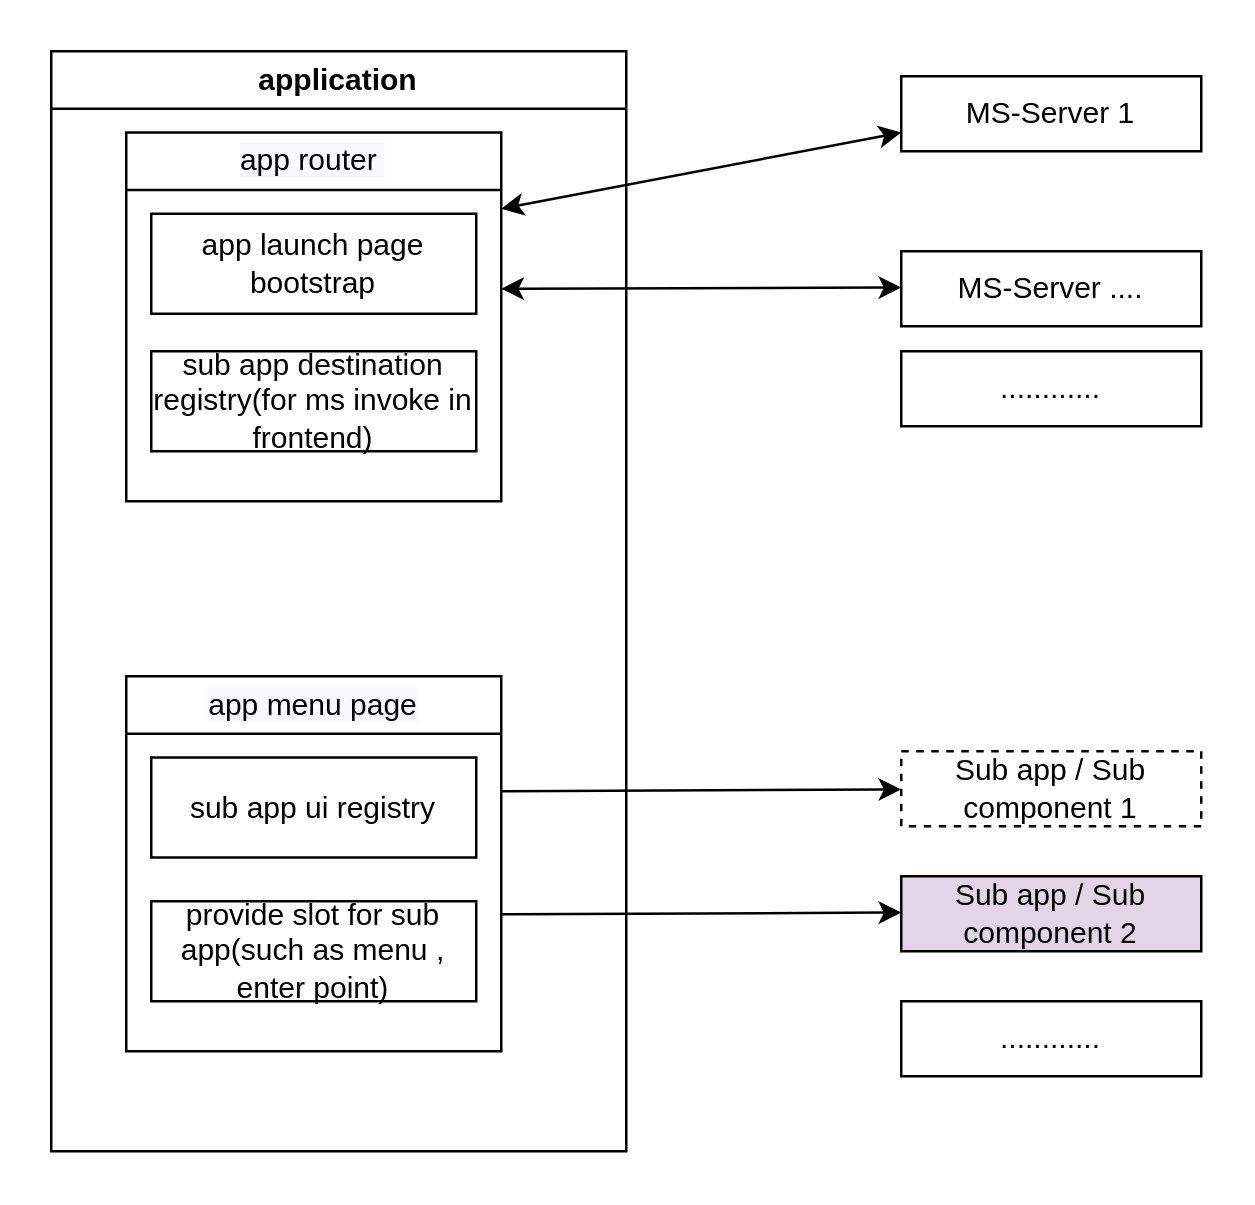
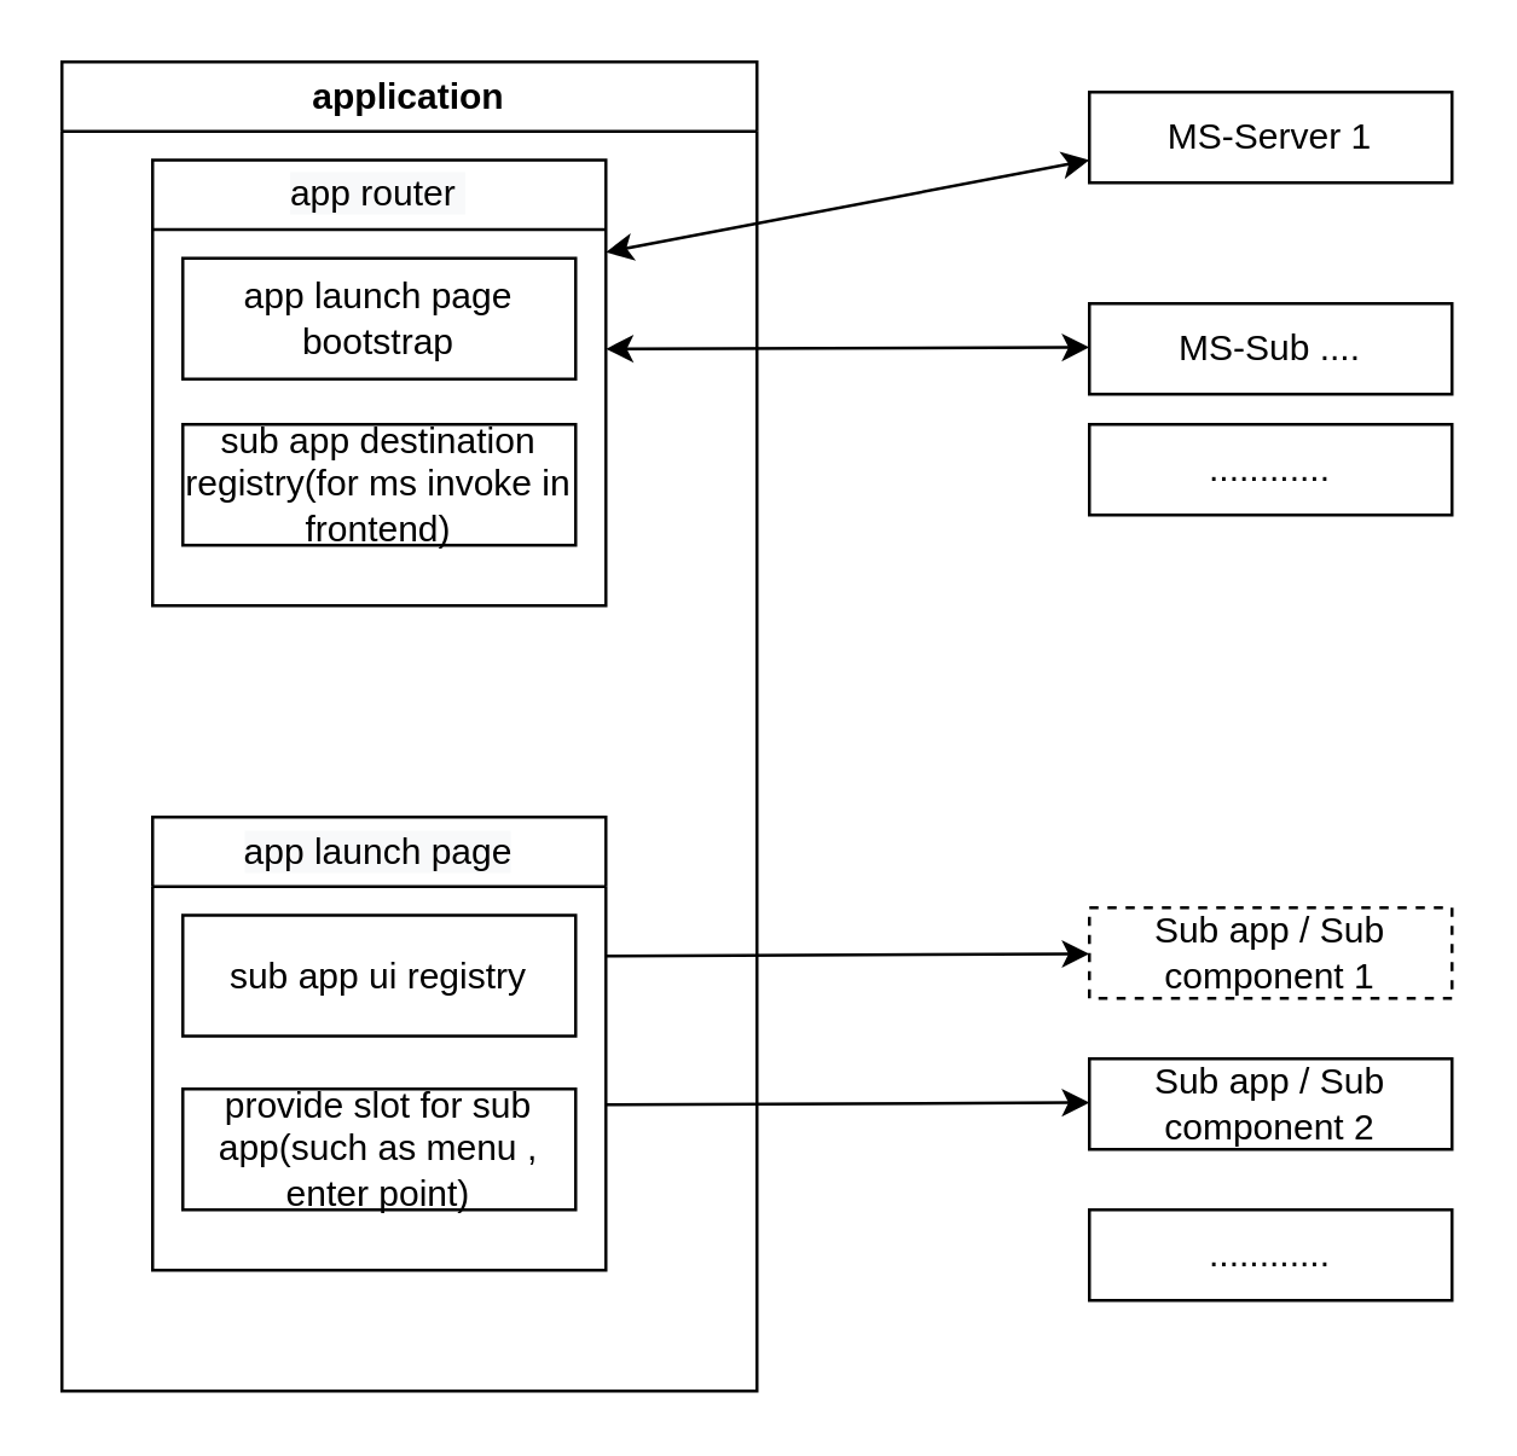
- <mxCell id="11" value="MS-Server ...." style="rounded=0;whiteSpace=wrap;html=1;" vertex="1" parent="1"><mxGeometry x="360" y="100" width="120" height="30" as="geometry" /></mxCell>
+ <mxCell id="11" value="MS-Sub ...." style="rounded=0;whiteSpace=wrap;html=1;" vertex="1" parent="1"><mxGeometry x="360" y="100" width="120" height="30" as="geometry" /></mxCell>
- <mxCell id="6" value="&lt;span style=&quot;color: rgb(0 , 0 , 0) ; font-family: &amp;#34;helvetica&amp;#34; ; font-size: 12px ; font-style: normal ; font-weight: 400 ; letter-spacing: normal ; text-align: center ; text-indent: 0px ; text-transform: none ; word-spacing: 0px ; background-color: rgb(248 , 249 , 250) ; display: inline ; float: none&quot;&gt;app menu page&lt;/span&gt;" style="swimlane;html=1;fillColor=#ffffff;whiteSpace=wrap" vertex="1" parent="2"><mxGeometry x="30" y="250" width="150" height="150" as="geometry"><mxRectangle x="30" y="130" width="120" height="23" as="alternateBounds" /></mxGeometry></mxCell>
+ <mxCell id="6" value="&lt;span style=&quot;color: rgb(0 , 0 , 0) ; font-family: &amp;#34;helvetica&amp;#34; ; font-size: 12px ; font-style: normal ; font-weight: 400 ; letter-spacing: normal ; text-align: center ; text-indent: 0px ; text-transform: none ; word-spacing: 0px ; background-color: rgb(248 , 249 , 250) ; display: inline ; float: none&quot;&gt;app launch page&lt;/span&gt;" style="swimlane;html=1;fillColor=#ffffff;whiteSpace=wrap" vertex="1" parent="2"><mxGeometry x="30" y="250" width="150" height="150" as="geometry"><mxRectangle x="30" y="130" width="120" height="23" as="alternateBounds" /></mxGeometry></mxCell>
- <mxCell id="14" value="Sub app / Sub component 2" style="rounded=0;whiteSpace=wrap;html=1;fillColor=#e1d5e7;" vertex="1" parent="1"><mxGeometry x="360" y="350" width="120" height="30" as="geometry" /></mxCell>
+ <mxCell id="14" value="Sub app / Sub component 2" style="rounded=0;whiteSpace=wrap;html=1;" vertex="1" parent="1"><mxGeometry x="360" y="350" width="120" height="30" as="geometry" /></mxCell>
